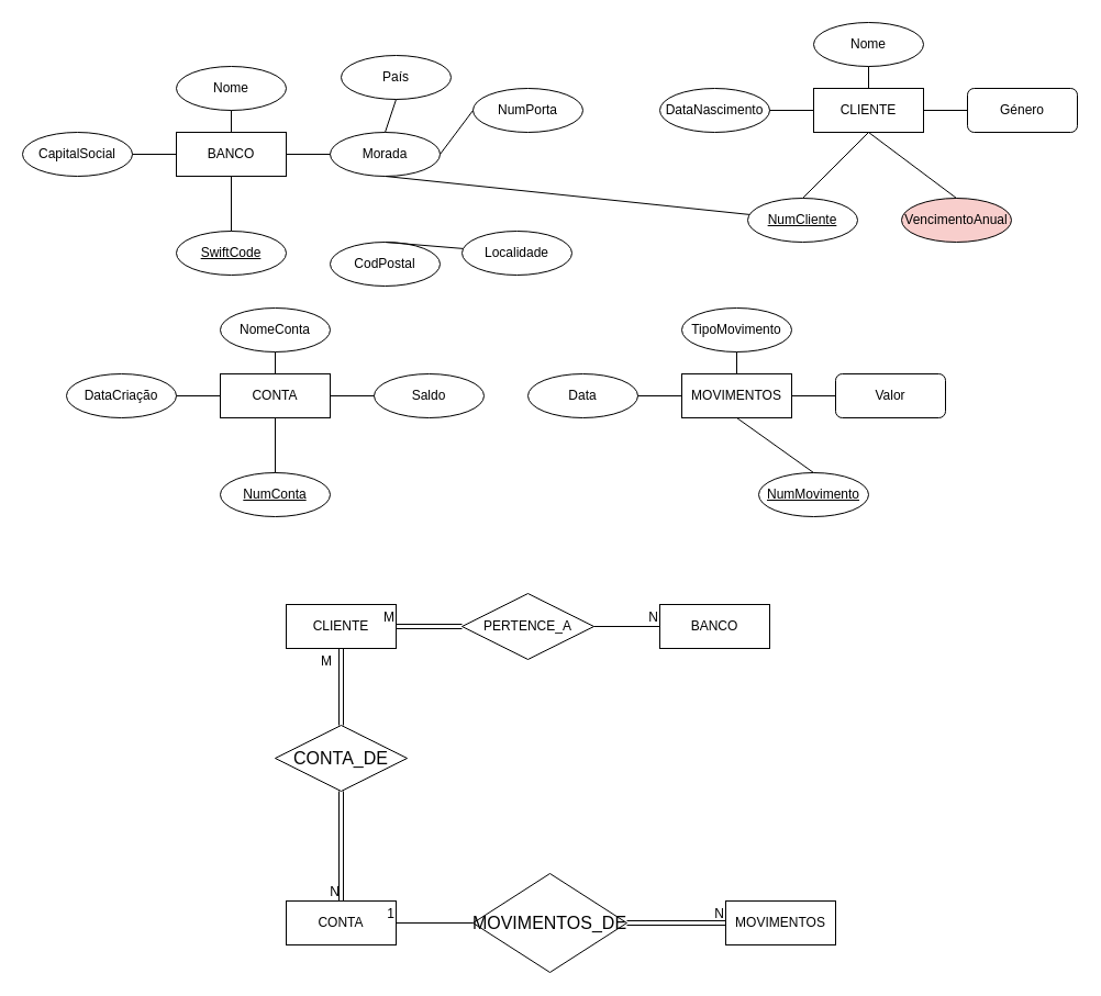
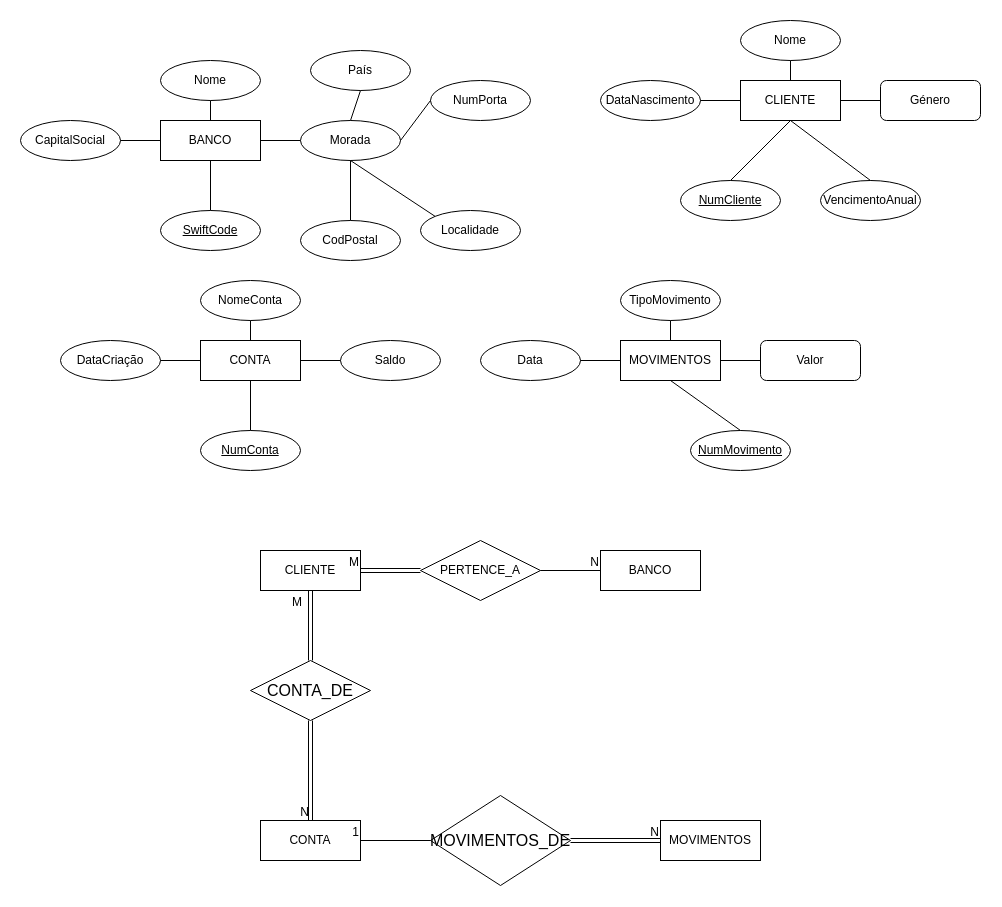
- <mxCell id="18" value="" style="endArrow=none;html=1;rounded=0;exitX=0.5;exitY=1;exitDx=0;exitDy=0;" edge="1" parent="1" source="5" target="39"><mxGeometry relative="1" as="geometry"><mxPoint x="200" y="220" as="sourcePoint" /><mxPoint x="240" y="220" as="targetPoint" /></mxGeometry></mxCell>
+ <mxCell id="18" value="" style="endArrow=none;html=1;rounded=0;exitX=0.5;exitY=1;exitDx=0;exitDy=0;entryX=0;entryY=0;entryDx=0;entryDy=0;" edge="1" parent="1" source="5" target="8"><mxGeometry relative="1" as="geometry"><mxPoint x="200" y="220" as="sourcePoint" /><mxPoint x="240" y="220" as="targetPoint" /></mxGeometry></mxCell>
- <mxCell id="46" value="VencimentoAnual" style="ellipse;whiteSpace=wrap;html=1;align=center;fillColor=#f8cecc;" vertex="1" parent="1"><mxGeometry x="820" y="180" width="100" height="40" as="geometry" /></mxCell>
+ <mxCell id="46" value="VencimentoAnual" style="ellipse;whiteSpace=wrap;html=1;align=center;" vertex="1" parent="1"><mxGeometry x="820" y="180" width="100" height="40" as="geometry" /></mxCell>
- <mxCell id="17" value="" style="endArrow=none;html=1;rounded=0;exitX=0.5;exitY=0;exitDx=0;exitDy=0;" edge="1" parent="1" source="7" target="8"><mxGeometry relative="1" as="geometry"><mxPoint x="190" y="210" as="sourcePoint" /><mxPoint x="230" y="210" as="targetPoint" /></mxGeometry></mxCell>
+ <mxCell id="17" value="" style="endArrow=none;html=1;rounded=0;exitX=0.5;exitY=0;exitDx=0;exitDy=0;entryX=0.5;entryY=1;entryDx=0;entryDy=0;" edge="1" parent="1" source="7" target="5"><mxGeometry relative="1" as="geometry"><mxPoint x="190" y="210" as="sourcePoint" /><mxPoint x="230" y="210" as="targetPoint" /></mxGeometry></mxCell>
